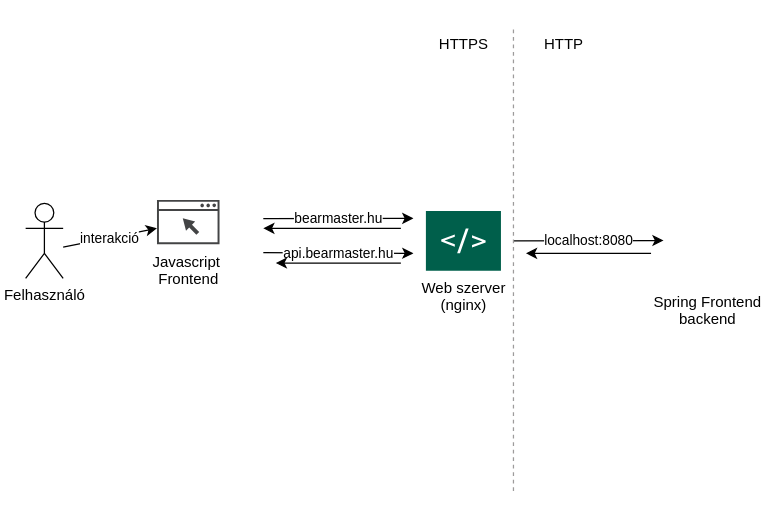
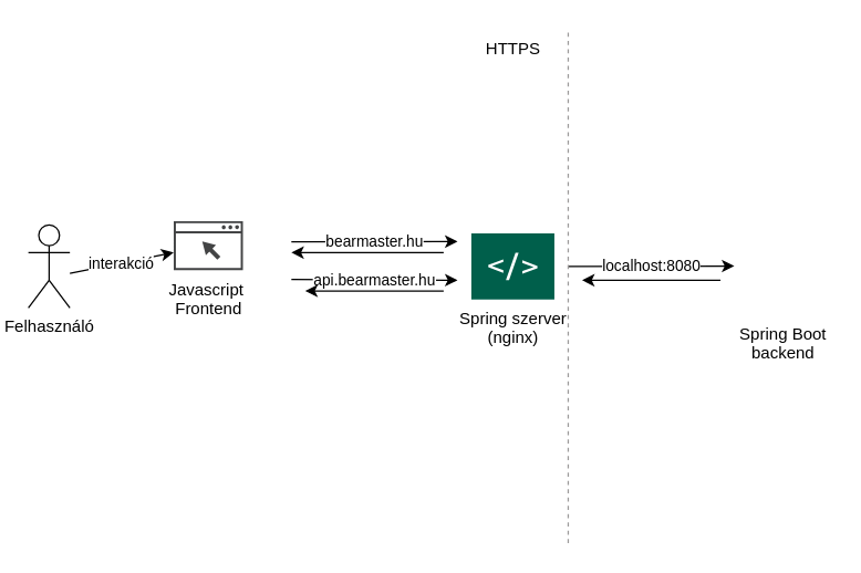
- <mxCell id="18" value="HTTP" style="text;html=1;align=center;verticalAlign=middle;resizable=0;points=[];autosize=1;strokeColor=none;fillColor=none;" vertex="1" parent="1"><mxGeometry x="425" y="20" width="50" height="30" as="geometry" /></mxCell>
- <mxCell id="4" value="Web szerver&lt;div&gt;(nginx)&lt;/div&gt;" style="sketch=0;pointerEvents=1;shadow=0;dashed=0;html=1;strokeColor=none;fillColor=#005F4B;labelPosition=center;verticalLabelPosition=bottom;verticalAlign=top;align=center;outlineConnect=0;shape=mxgraph.veeam2.command_line;" vertex="1" parent="1"><mxGeometry x="340" y="168.13" width="60" height="47.75" as="geometry" /></mxCell>
+ <mxCell id="4" value="Spring szerver&lt;div&gt;(nginx)&lt;/div&gt;" style="sketch=0;pointerEvents=1;shadow=0;dashed=0;html=1;strokeColor=none;fillColor=#005F4B;labelPosition=center;verticalLabelPosition=bottom;verticalAlign=top;align=center;outlineConnect=0;shape=mxgraph.veeam2.command_line;" vertex="1" parent="1"><mxGeometry x="340" y="168.13" width="60" height="47.75" as="geometry" /></mxCell>
- <mxCell id="5" value="Spring Frontend &lt;br&gt;backend" style="shape=image;html=1;verticalAlign=top;verticalLabelPosition=bottom;labelBackgroundColor=#ffffff;imageAspect=0;aspect=fixed;image=https://cdn2.iconfinder.com/data/icons/boxicons-logos/24/bxl-spring-boot-128.png;imageBackground=none;" vertex="1" parent="1"><mxGeometry x="530" y="157" width="70" height="70" as="geometry" /></mxCell>
+ <mxCell id="5" value="Spring Boot &lt;br&gt;backend" style="shape=image;html=1;verticalAlign=top;verticalLabelPosition=bottom;labelBackgroundColor=#ffffff;imageAspect=0;aspect=fixed;image=https://cdn2.iconfinder.com/data/icons/boxicons-logos/24/bxl-spring-boot-128.png;imageBackground=none;" vertex="1" parent="1"><mxGeometry x="530" y="157" width="70" height="70" as="geometry" /></mxCell>
